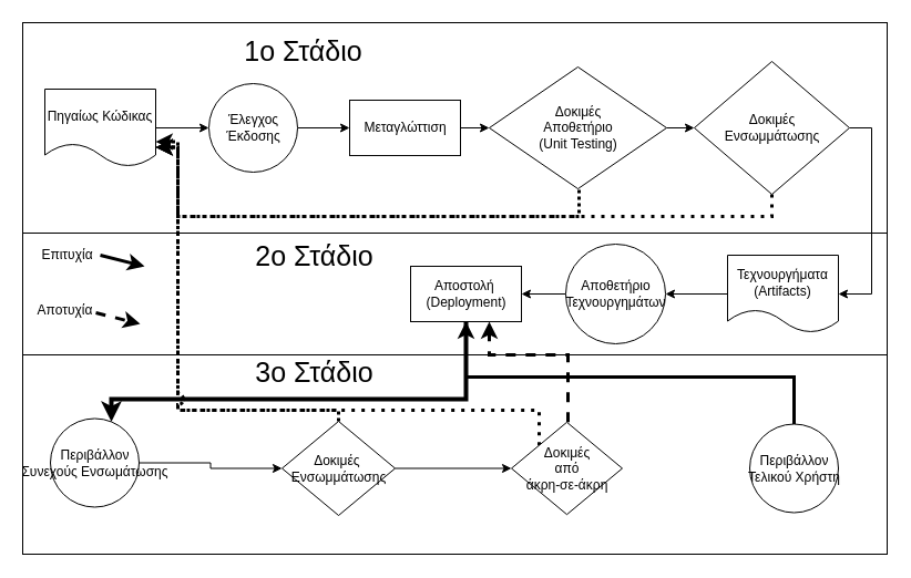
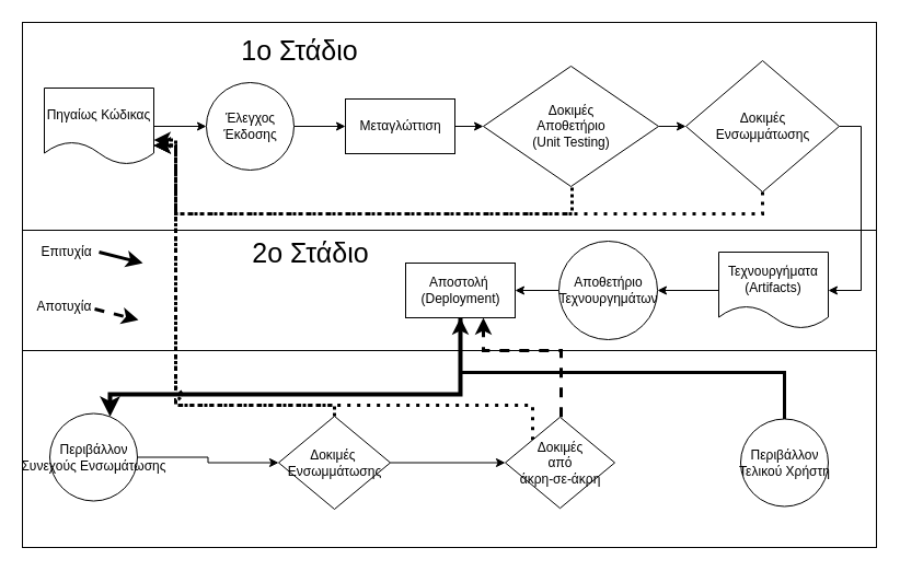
- <mxCell id="35" value="&lt;font style=&quot;font-size: 25px&quot;&gt;3ο Στάδιο&lt;/font&gt;" style="text;html=1;align=center;verticalAlign=middle;resizable=0;points=[];autosize=1;strokeColor=none;fillColor=none;" parent="1" vertex="1"><mxGeometry x="223" y="325" width="120" height="20" as="geometry" /></mxCell>
